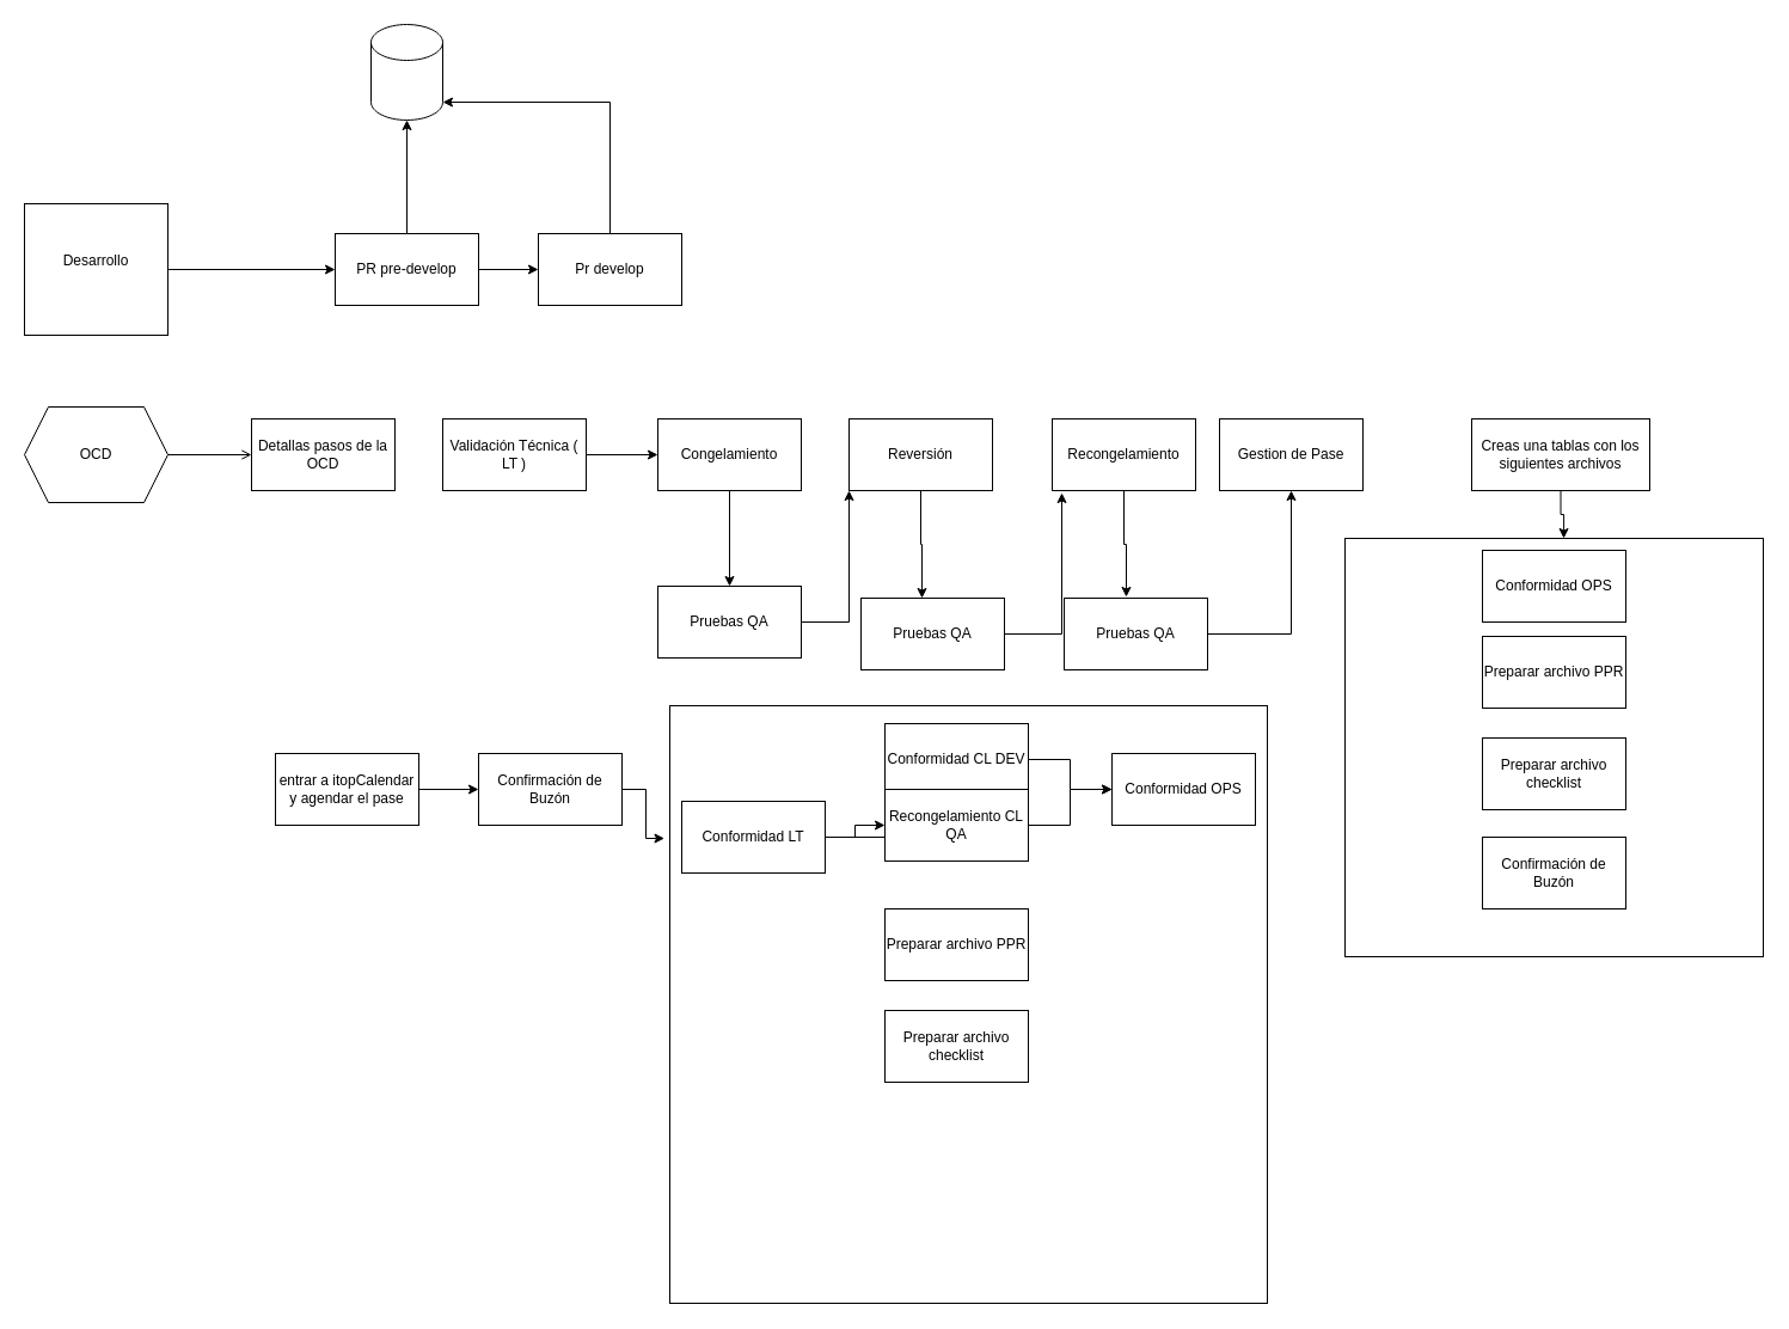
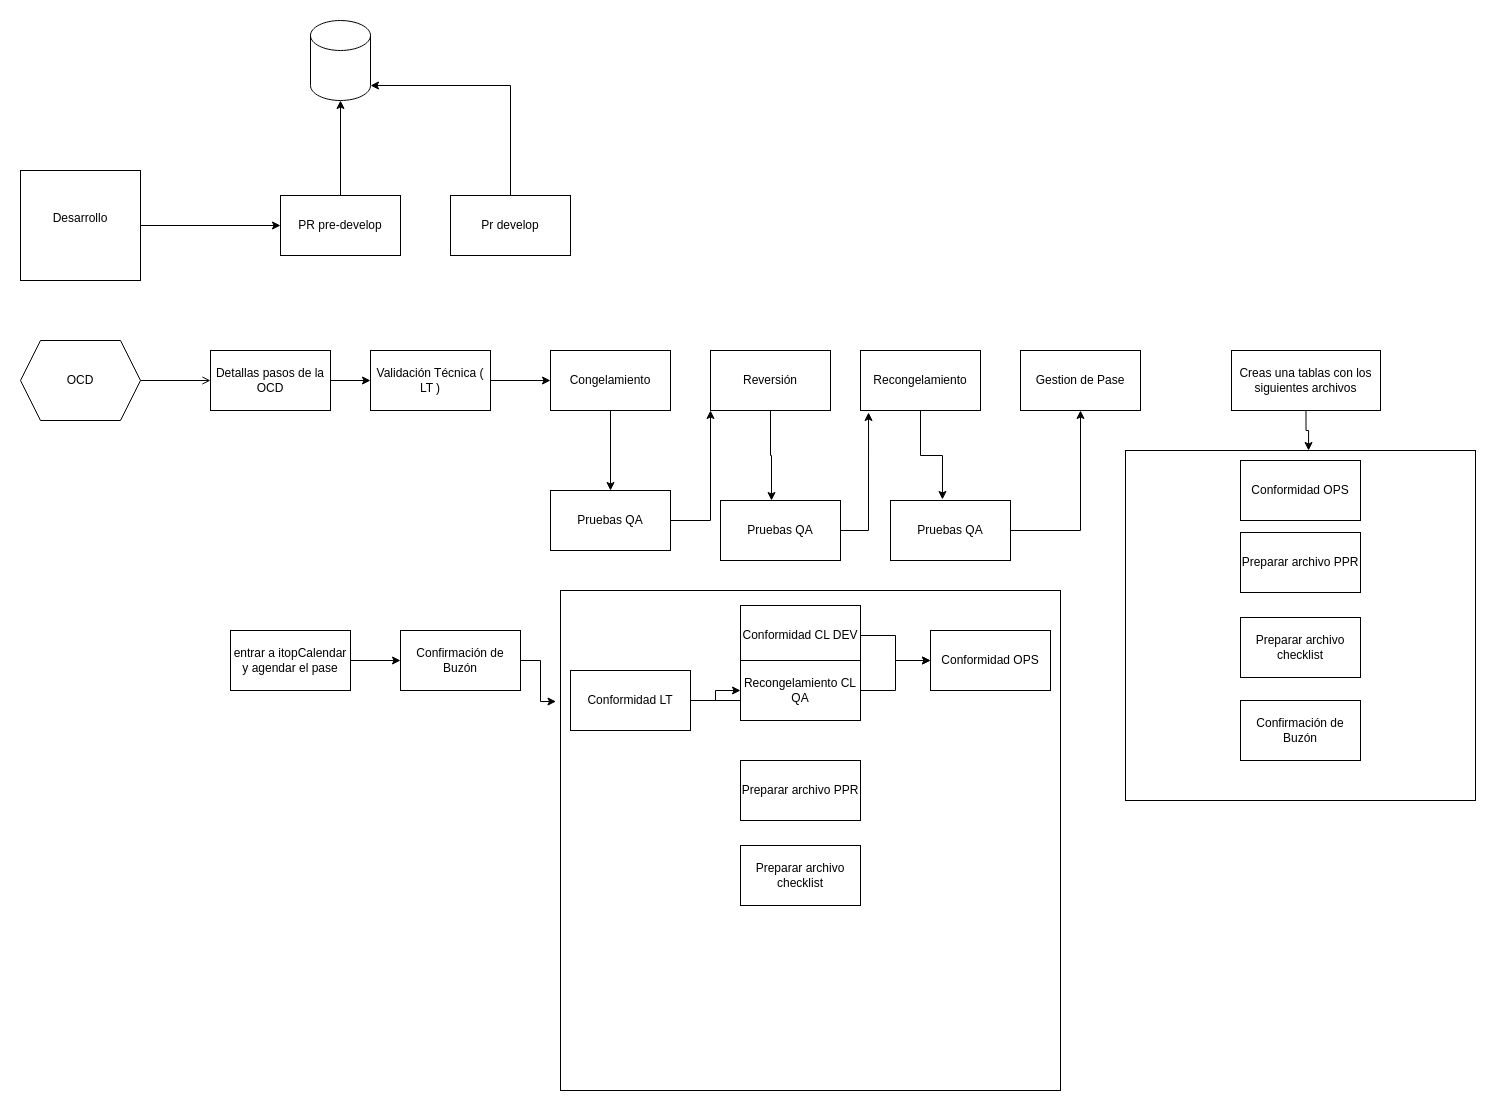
- <mxCell id="5" style="edgeStyle=orthogonalEdgeStyle;rounded=0;orthogonalLoop=1;jettySize=auto;html=1;entryX=0;entryY=0.5;entryDx=0;entryDy=0;" parent="1" source="6" target="9" edge="1"><mxGeometry relative="1" as="geometry" /></mxCell>
+ <mxCell id="13" style="edgeStyle=orthogonalEdgeStyle;rounded=0;orthogonalLoop=1;jettySize=auto;html=1;" parent="1" source="14" target="16" edge="1"><mxGeometry relative="1" as="geometry"><mxPoint x="390" y="380" as="targetPoint" /></mxGeometry></mxCell>
- <mxCell id="24" value="Recongelamiento" style="rounded=0;whiteSpace=wrap;html=1;" parent="1" vertex="1"><mxGeometry x="880" y="350" width="120" height="60" as="geometry" /></mxCell>
+ <mxCell id="24" value="Recongelamiento" style="rounded=0;whiteSpace=wrap;html=1;" parent="1" vertex="1"><mxGeometry x="860" y="350" width="120" height="60" as="geometry" /></mxCell>
